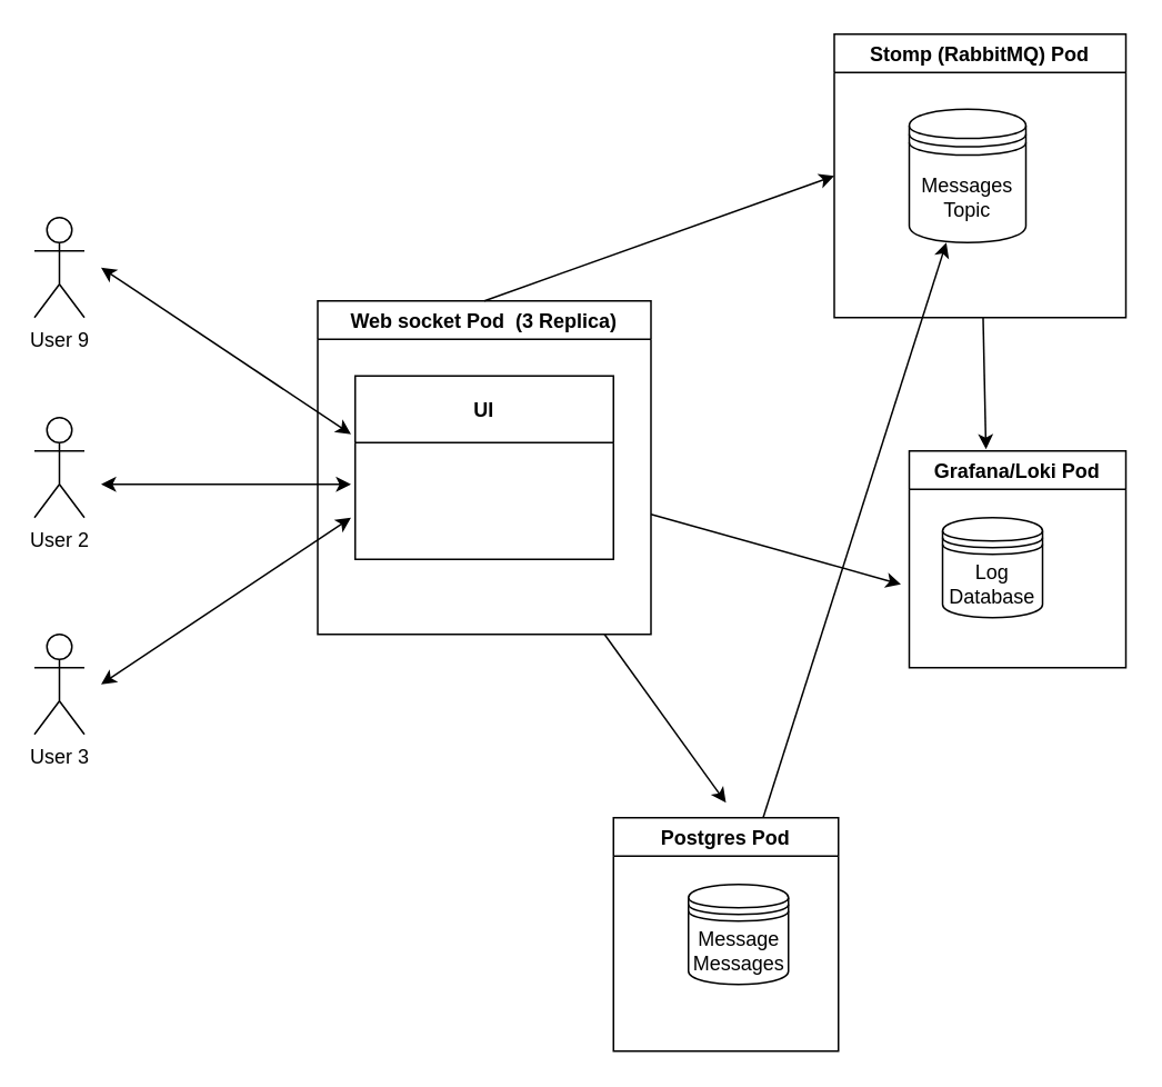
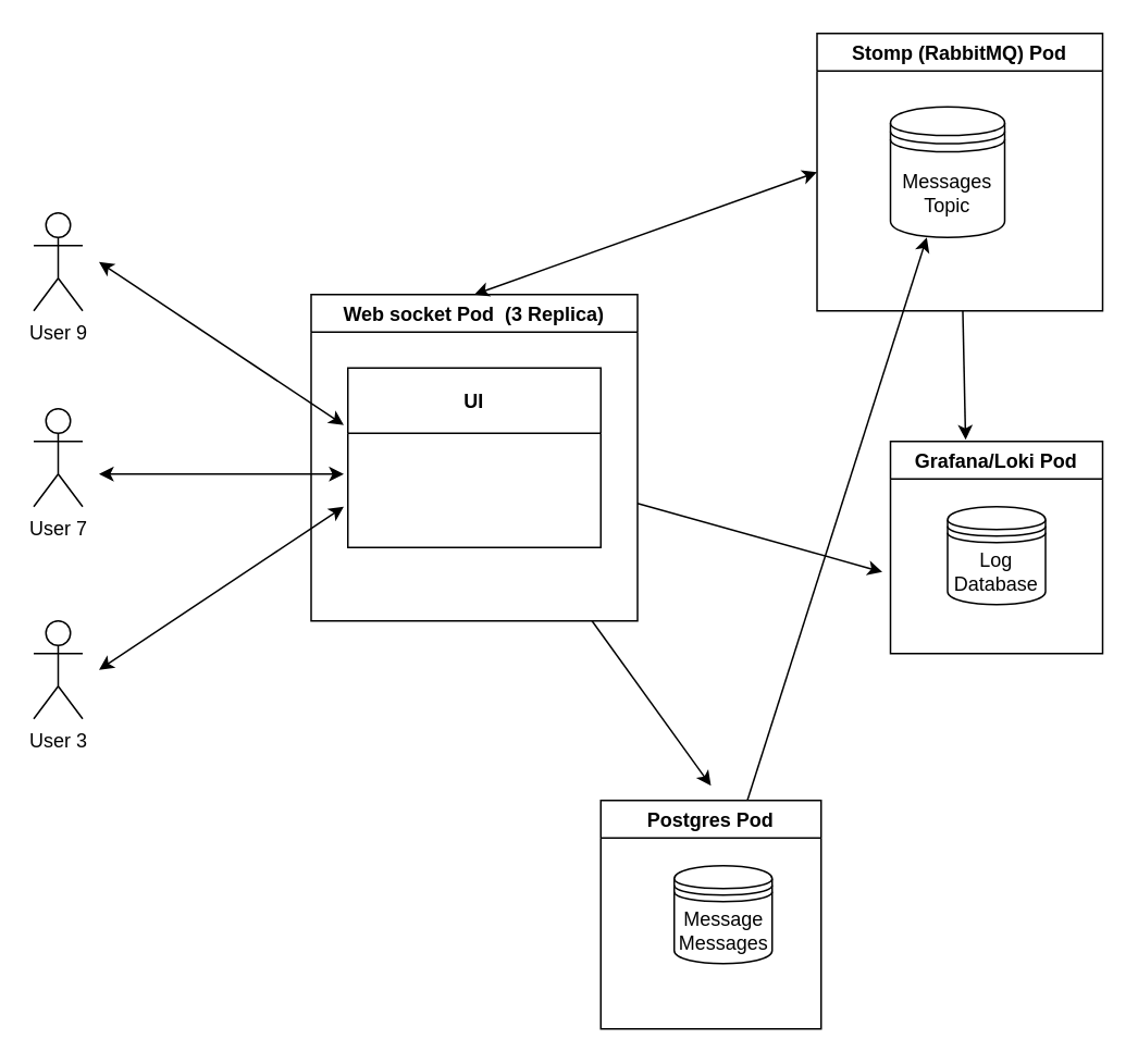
- <mxCell id="20" value="" style="endArrow=none;startArrow=classic;html=1;rounded=0;entryX=0.5;entryY=0;entryDx=0;entryDy=0;exitX=0;exitY=0.5;exitDx=0;exitDy=0;" edge="1" parent="1" source="18" target="8"><mxGeometry width="50" height="50" relative="1" as="geometry"><mxPoint x="490" y="110" as="sourcePoint" /><mxPoint x="390" y="380" as="targetPoint" /></mxGeometry></mxCell>
+ <mxCell id="20" value="" style="endArrow=classic;startArrow=classic;html=1;rounded=0;entryX=0.5;entryY=0;entryDx=0;entryDy=0;exitX=0;exitY=0.5;exitDx=0;exitDy=0;" edge="1" parent="1" source="18" target="8"><mxGeometry width="50" height="50" relative="1" as="geometry"><mxPoint x="490" y="110" as="sourcePoint" /><mxPoint x="390" y="380" as="targetPoint" /></mxGeometry></mxCell>
- <mxCell id="3" value="User 2" style="shape=umlActor;verticalLabelPosition=bottom;verticalAlign=top;html=1;outlineConnect=0;" parent="1" vertex="1"><mxGeometry x="20" y="250" width="30" height="60" as="geometry" /></mxCell>
+ <mxCell id="3" value="User 7" style="shape=umlActor;verticalLabelPosition=bottom;verticalAlign=top;html=1;outlineConnect=0;" parent="1" vertex="1"><mxGeometry x="20" y="250" width="30" height="60" as="geometry" /></mxCell>
- <mxCell id="10" value="Log Database" style="shape=datastore;whiteSpace=wrap;html=1;" parent="9" vertex="1"><mxGeometry x="20" y="40" width="60" height="60" as="geometry" /></mxCell>
+ <mxCell id="10" value="Log Database" style="shape=datastore;whiteSpace=wrap;html=1;" parent="9" vertex="1"><mxGeometry x="35" y="40" width="60" height="60" as="geometry" /></mxCell>
